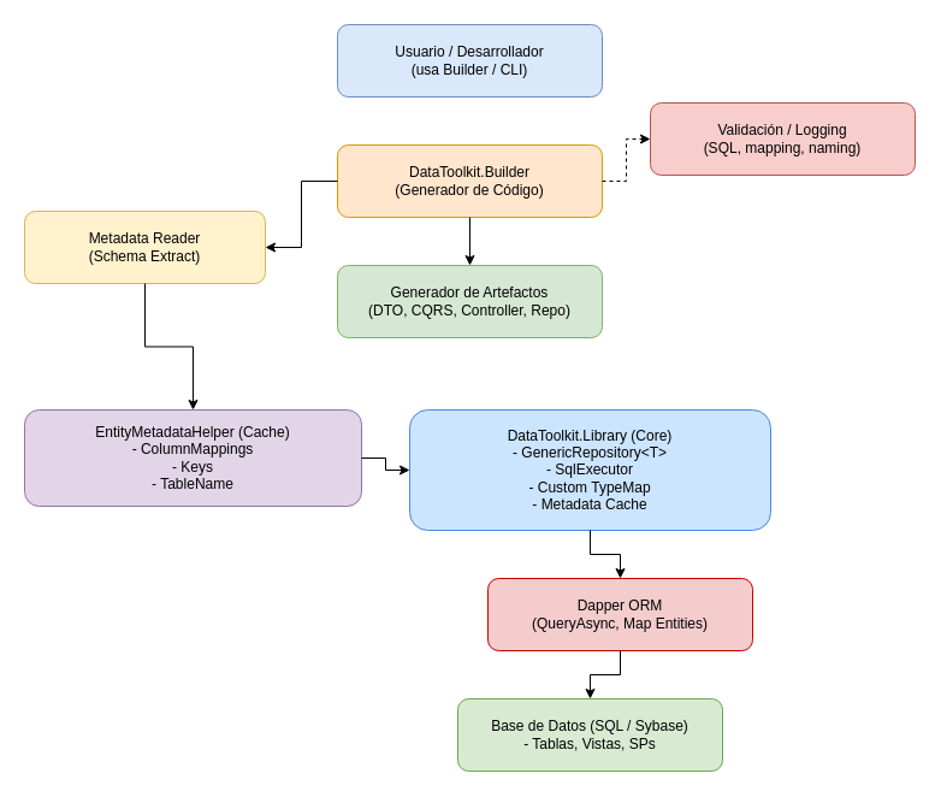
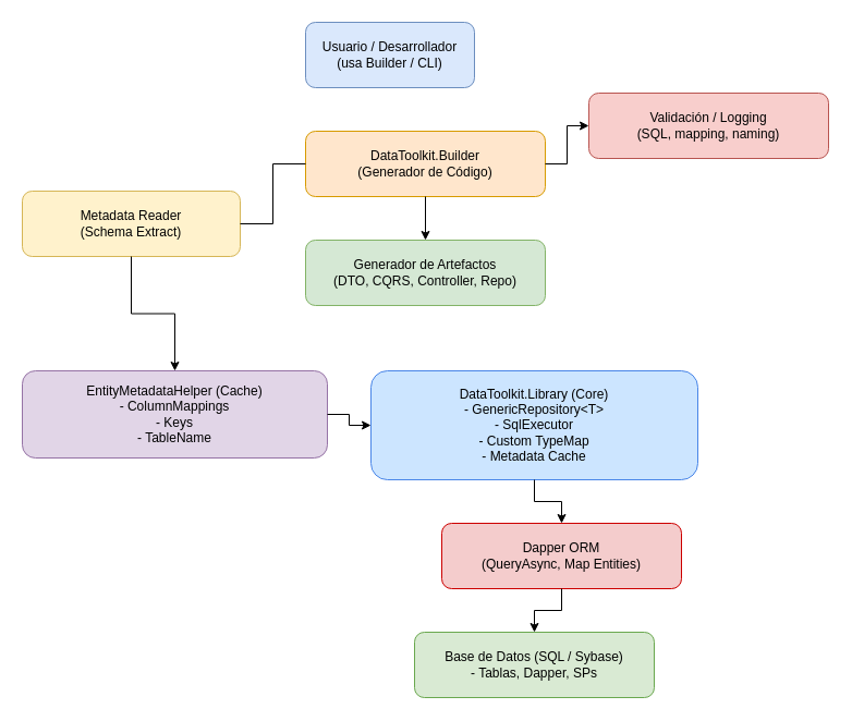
- <mxCell id="2" value="Usuario / Desarrollador&#10;(usa Builder / CLI)" style="shape=rectangle;whiteSpace=wrap;rounded=1;fillColor=#dae8fc;strokeColor=#6c8ebf;" vertex="1" parent="1"><mxGeometry x="280" y="20" width="220" height="60" as="geometry" /></mxCell>
+ <mxCell id="2" value="Usuario / Desarrollador&#10;(usa Builder / CLI)" style="shape=rectangle;whiteSpace=wrap;rounded=1;fillColor=#dae8fc;strokeColor=#6c8ebf;" vertex="1" parent="1"><mxGeometry x="280" y="20" width="155" height="60" as="geometry" /></mxCell>
- <mxCell id="13" style="edgeStyle=orthogonalEdgeStyle;rounded=0;orthogonalLoop=1;jettySize=auto;html=1;dashed=1;" edge="1" parent="1" source="3" target="6"><mxGeometry relative="1" as="geometry" /></mxCell>
+ <mxCell id="13" style="edgeStyle=orthogonalEdgeStyle;rounded=0;orthogonalLoop=1;jettySize=auto;html=1;" edge="1" parent="1" source="3" target="6"><mxGeometry relative="1" as="geometry" /></mxCell>
- <mxCell id="11" style="edgeStyle=orthogonalEdgeStyle;rounded=0;orthogonalLoop=1;jettySize=auto;html=1;" edge="1" parent="1" source="3" target="4"><mxGeometry relative="1" as="geometry" /></mxCell>
+ <mxCell id="11" style="edgeStyle=orthogonalEdgeStyle;rounded=0;orthogonalLoop=1;jettySize=auto;html=1;endArrow=none;" edge="1" parent="1" source="3" target="4"><mxGeometry relative="1" as="geometry" /></mxCell>
- <mxCell id="10" value="Base de Datos (SQL / Sybase)&#10;- Tablas, Vistas, SPs" style="shape=rectangle;whiteSpace=wrap;rounded=1;fillColor=#d9ead3;strokeColor=#6aa84f;" vertex="1" parent="1"><mxGeometry x="380" y="580" width="220" height="60" as="geometry" /></mxCell>
+ <mxCell id="10" value="Base de Datos (SQL / Sybase)&#10;- Tablas, Dapper, SPs" style="shape=rectangle;whiteSpace=wrap;rounded=1;fillColor=#d9ead3;strokeColor=#6aa84f;" vertex="1" parent="1"><mxGeometry x="380" y="580" width="220" height="60" as="geometry" /></mxCell>
